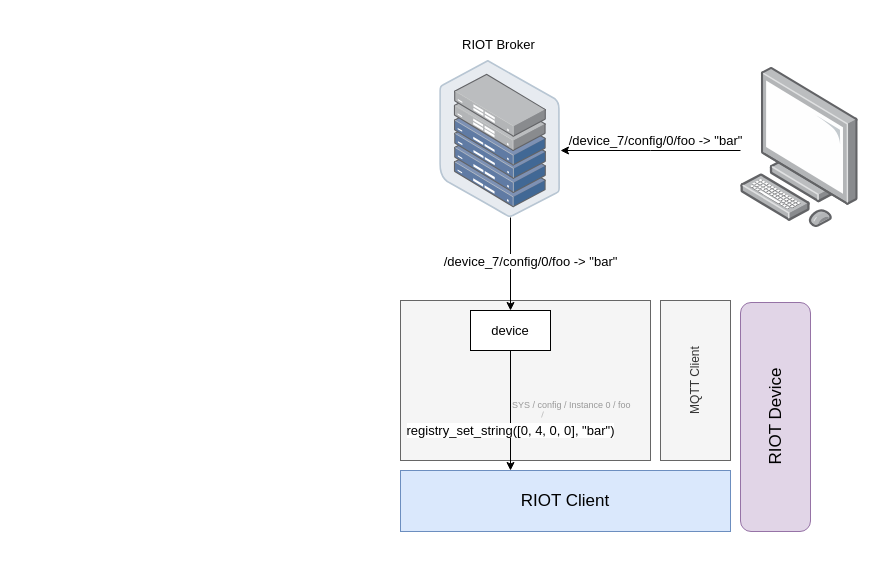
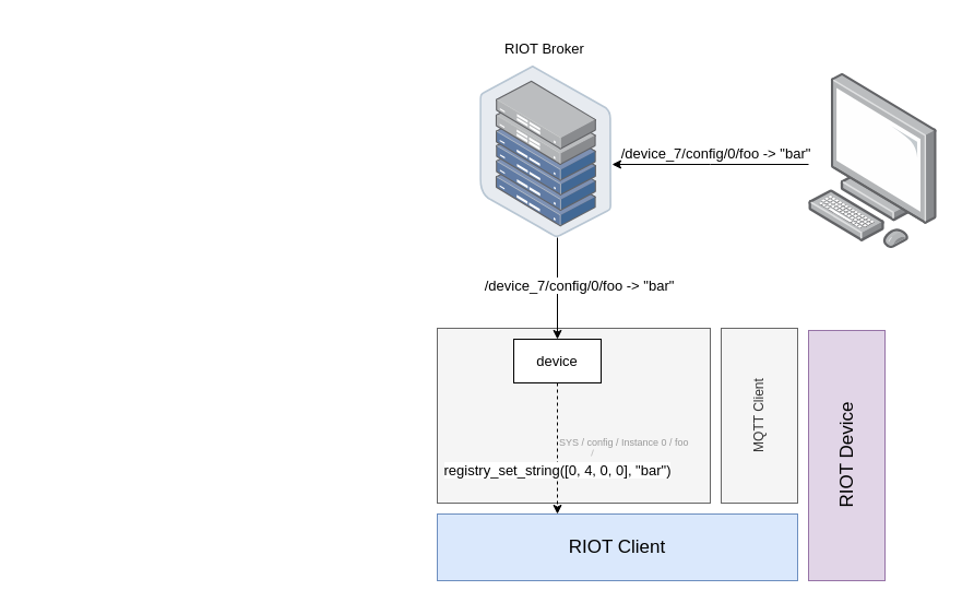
- <mxCell id="7" value="&lt;font style=&quot;font-size: 13px&quot;&gt;&lt;font style=&quot;font-size: 13px&quot;&gt;registry_set_string([0, 4, 0, 0], &quot;bar&quot;)&lt;br&gt;&lt;/font&gt;&lt;/font&gt;" style="edgeStyle=elbowEdgeStyle;rounded=0;html=1;" edge="1" parent="1" source="13" target="6"><mxGeometry x="0.333" relative="1" as="geometry"><mxPoint x="386" y="370" as="targetPoint" /><mxPoint as="offset" /><mxPoint x="520" y="500" as="sourcePoint" /><Array as="points"><mxPoint x="510" y="490" /><mxPoint x="560" y="440" /></Array></mxGeometry></mxCell>
+ <mxCell id="7" value="&lt;font style=&quot;font-size: 13px&quot;&gt;&lt;font style=&quot;font-size: 13px&quot;&gt;registry_set_string([0, 4, 0, 0], &quot;bar&quot;)&lt;br&gt;&lt;/font&gt;&lt;/font&gt;" style="edgeStyle=elbowEdgeStyle;rounded=0;html=1;dashed=1;" edge="1" parent="1" source="13" target="6"><mxGeometry x="0.333" relative="1" as="geometry"><mxPoint x="386" y="370" as="targetPoint" /><mxPoint as="offset" /><mxPoint x="520" y="500" as="sourcePoint" /><Array as="points"><mxPoint x="510" y="490" /><mxPoint x="560" y="440" /></Array></mxGeometry></mxCell>
- <mxCell id="8" value="&lt;font style=&quot;font-size: 17px&quot;&gt;RIOT Device&lt;/font&gt;" style="whiteSpace=wrap;html=1;fillColor=#e1d5e7;strokeColor=#9673a6;horizontal=0;rounded=1;" vertex="1" parent="1"><mxGeometry x="740" y="302" width="70" height="229" as="geometry" /></mxCell>
+ <mxCell id="8" value="&lt;font style=&quot;font-size: 17px&quot;&gt;RIOT Device&lt;/font&gt;" style="rounded=0;whiteSpace=wrap;html=1;fillColor=#e1d5e7;strokeColor=#9673a6;horizontal=0;" vertex="1" parent="1"><mxGeometry x="740" y="302" width="70" height="229" as="geometry" /></mxCell>
